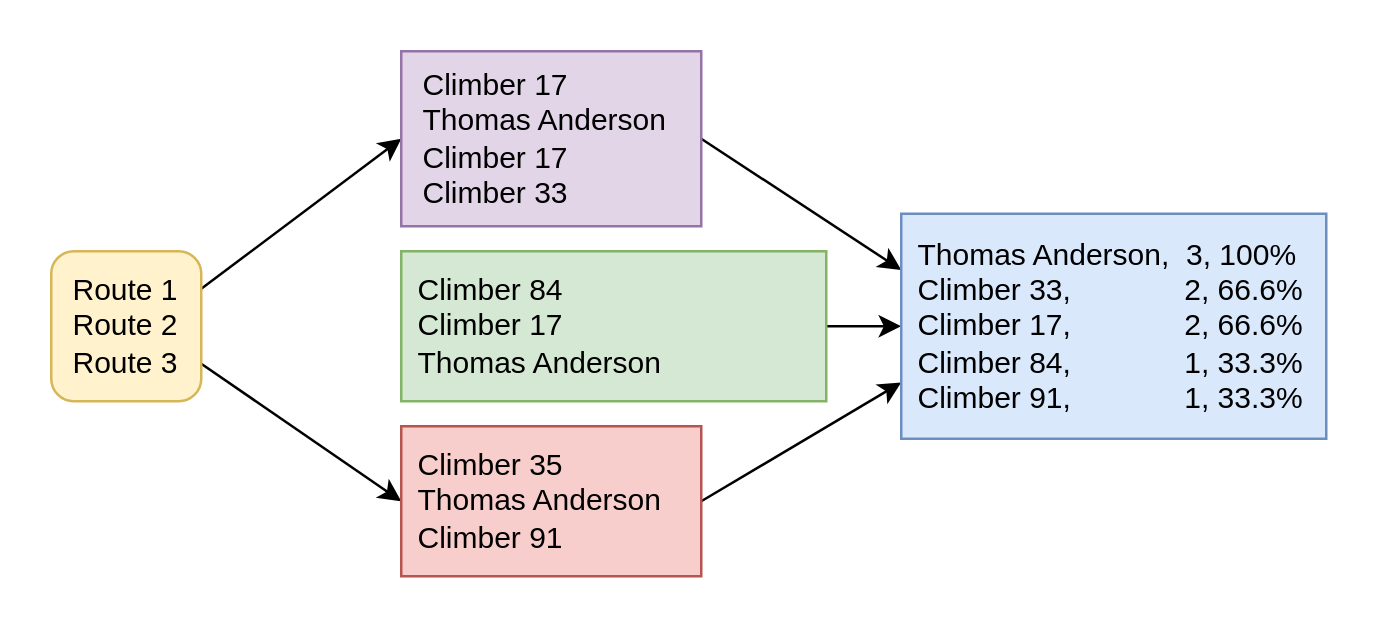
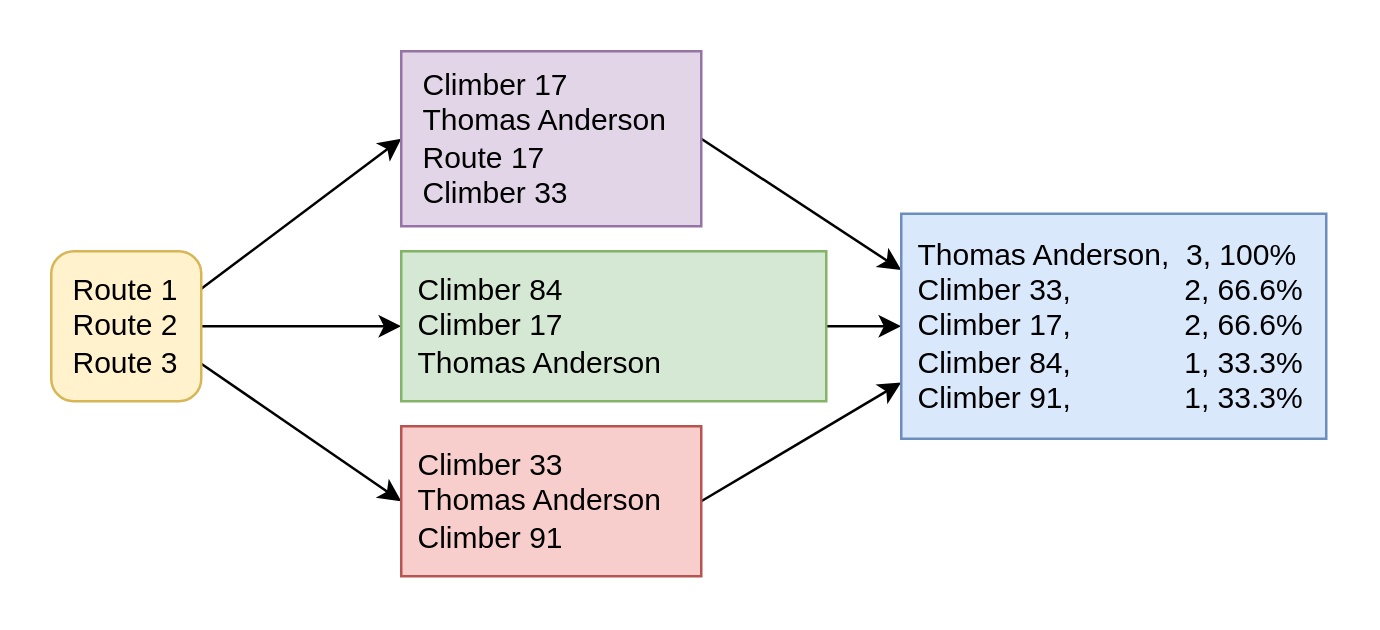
- <mxCell id="7" value="Climber 17&lt;div&gt;Thomas Anderson&lt;/div&gt;&lt;div&gt;Climber 17&lt;/div&gt;&lt;div&gt;Climber 33&lt;/div&gt;" style="whiteSpace=wrap;html=1;align=left;spacingLeft=5;spacingTop=0;spacing=4;fillColor=#e1d5e7;strokeColor=#9673a6;" vertex="1" parent="1"><mxGeometry x="160" y="20" width="120" height="70" as="geometry" /></mxCell>
+ <mxCell id="7" value="Climber 17&lt;div&gt;Thomas Anderson&lt;/div&gt;&lt;div&gt;Route 17&lt;/div&gt;&lt;div&gt;Climber 33&lt;/div&gt;" style="whiteSpace=wrap;html=1;align=left;spacingLeft=5;spacingTop=0;spacing=4;fillColor=#e1d5e7;strokeColor=#9673a6;" vertex="1" parent="1"><mxGeometry x="160" y="20" width="120" height="70" as="geometry" /></mxCell>
+ <mxCell id="3" style="rounded=0;orthogonalLoop=1;jettySize=auto;html=1;exitX=1;exitY=0.5;exitDx=0;exitDy=0;entryX=0;entryY=0.5;entryDx=0;entryDy=0;" edge="1" parent="1" source="5" target="9"><mxGeometry relative="1" as="geometry" /></mxCell>
- <mxCell id="11" value="Climber 35&lt;div&gt;Thomas Anderson&lt;/div&gt;&lt;div&gt;Climber 91&lt;/div&gt;" style="whiteSpace=wrap;html=1;align=left;spacingLeft=5;fillColor=#f8cecc;strokeColor=#b85450;" vertex="1" parent="1"><mxGeometry x="160" y="170" width="120" height="60" as="geometry" /></mxCell>
+ <mxCell id="11" value="Climber 33&lt;div&gt;Thomas Anderson&lt;/div&gt;&lt;div&gt;Climber 91&lt;/div&gt;" style="whiteSpace=wrap;html=1;align=left;spacingLeft=5;fillColor=#f8cecc;strokeColor=#b85450;" vertex="1" parent="1"><mxGeometry x="160" y="170" width="120" height="60" as="geometry" /></mxCell>
